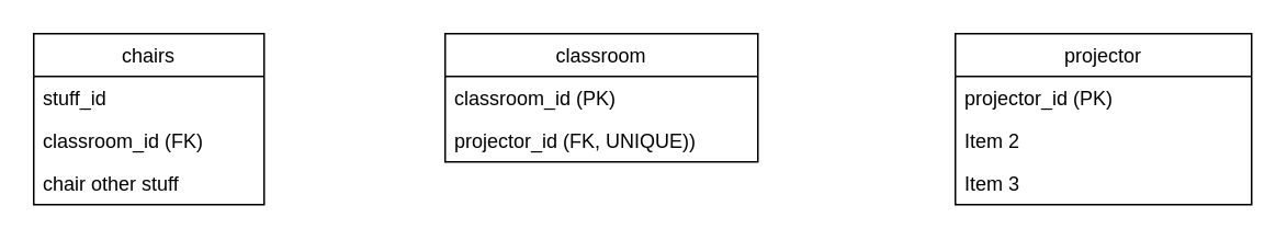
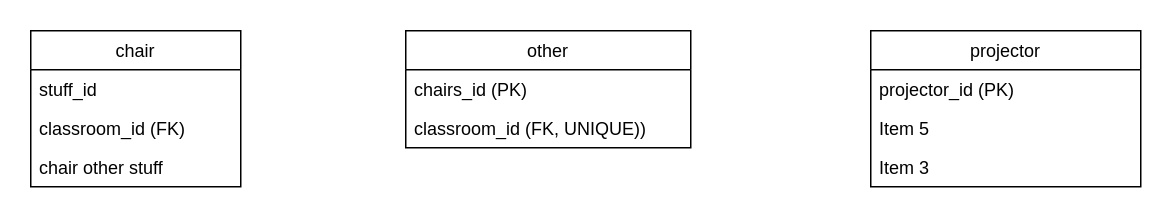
- <mxCell id="9" value="chairs" style="swimlane;fontStyle=0;childLayout=stackLayout;horizontal=1;startSize=26;horizontalStack=0;resizeParent=1;resizeParentMax=0;resizeLast=0;collapsible=1;marginBottom=0;" vertex="1" parent="1"><mxGeometry x="20" y="20" width="140" height="104" as="geometry" /></mxCell>
+ <mxCell id="9" value="chair" style="swimlane;fontStyle=0;childLayout=stackLayout;horizontal=1;startSize=26;horizontalStack=0;resizeParent=1;resizeParentMax=0;resizeLast=0;collapsible=1;marginBottom=0;" vertex="1" parent="1"><mxGeometry x="20" y="20" width="140" height="104" as="geometry" /></mxCell>
- <mxCell id="2" value="classroom" style="swimlane;fontStyle=0;childLayout=stackLayout;horizontal=1;startSize=26;horizontalStack=0;resizeParent=1;resizeParentMax=0;resizeLast=0;collapsible=1;marginBottom=0;" vertex="1" parent="1"><mxGeometry x="270" y="20" width="190" height="78" as="geometry" /></mxCell>
+ <mxCell id="2" value="other" style="swimlane;fontStyle=0;childLayout=stackLayout;horizontal=1;startSize=26;horizontalStack=0;resizeParent=1;resizeParentMax=0;resizeLast=0;collapsible=1;marginBottom=0;" vertex="1" parent="1"><mxGeometry x="270" y="20" width="190" height="78" as="geometry" /></mxCell>
- <mxCell id="3" value="classroom_id (PK)" style="text;strokeColor=none;fillColor=none;align=left;verticalAlign=top;spacingLeft=4;spacingRight=4;overflow=hidden;rotatable=0;points=[[0,0.5],[1,0.5]];portConstraint=eastwest;" vertex="1" parent="2"><mxGeometry y="26" width="190" height="26" as="geometry" /></mxCell>
+ <mxCell id="3" value="chairs_id (PK)" style="text;strokeColor=none;fillColor=none;align=left;verticalAlign=top;spacingLeft=4;spacingRight=4;overflow=hidden;rotatable=0;points=[[0,0.5],[1,0.5]];portConstraint=eastwest;" vertex="1" parent="2"><mxGeometry y="26" width="190" height="26" as="geometry" /></mxCell>
- <mxCell id="4" value="projector_id (FK, UNIQUE))" style="text;strokeColor=none;fillColor=none;align=left;verticalAlign=top;spacingLeft=4;spacingRight=4;overflow=hidden;rotatable=0;points=[[0,0.5],[1,0.5]];portConstraint=eastwest;" vertex="1" parent="2"><mxGeometry y="52" width="190" height="26" as="geometry" /></mxCell>
+ <mxCell id="4" value="classroom_id (FK, UNIQUE))" style="text;strokeColor=none;fillColor=none;align=left;verticalAlign=top;spacingLeft=4;spacingRight=4;overflow=hidden;rotatable=0;points=[[0,0.5],[1,0.5]];portConstraint=eastwest;" vertex="1" parent="2"><mxGeometry y="52" width="190" height="26" as="geometry" /></mxCell>
- <mxCell id="7" value="Item 2" style="text;strokeColor=none;fillColor=none;align=left;verticalAlign=top;spacingLeft=4;spacingRight=4;overflow=hidden;rotatable=0;points=[[0,0.5],[1,0.5]];portConstraint=eastwest;" vertex="1" parent="5"><mxGeometry y="52" width="180" height="26" as="geometry" /></mxCell>
+ <mxCell id="7" value="Item 5" style="text;strokeColor=none;fillColor=none;align=left;verticalAlign=top;spacingLeft=4;spacingRight=4;overflow=hidden;rotatable=0;points=[[0,0.5],[1,0.5]];portConstraint=eastwest;" vertex="1" parent="5"><mxGeometry y="52" width="180" height="26" as="geometry" /></mxCell>
